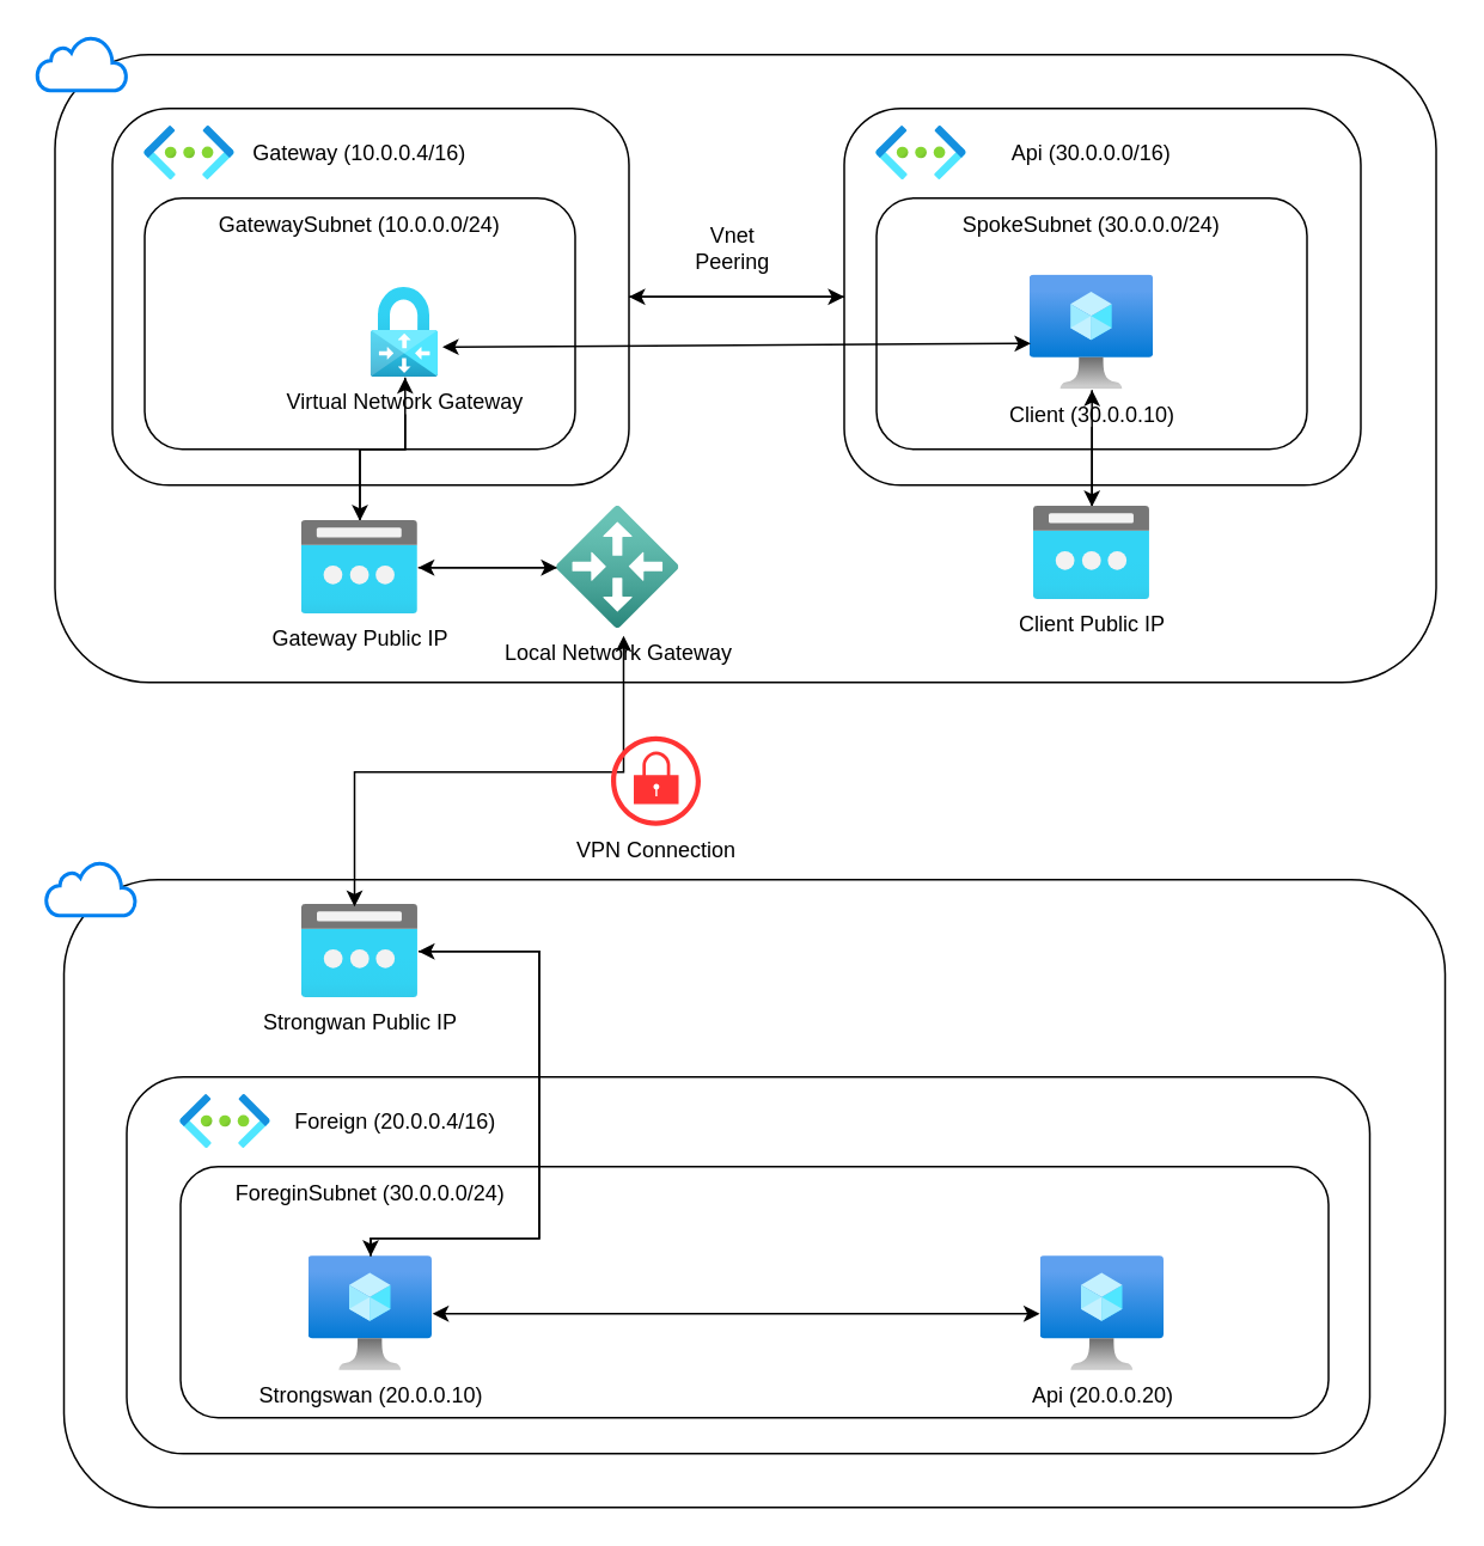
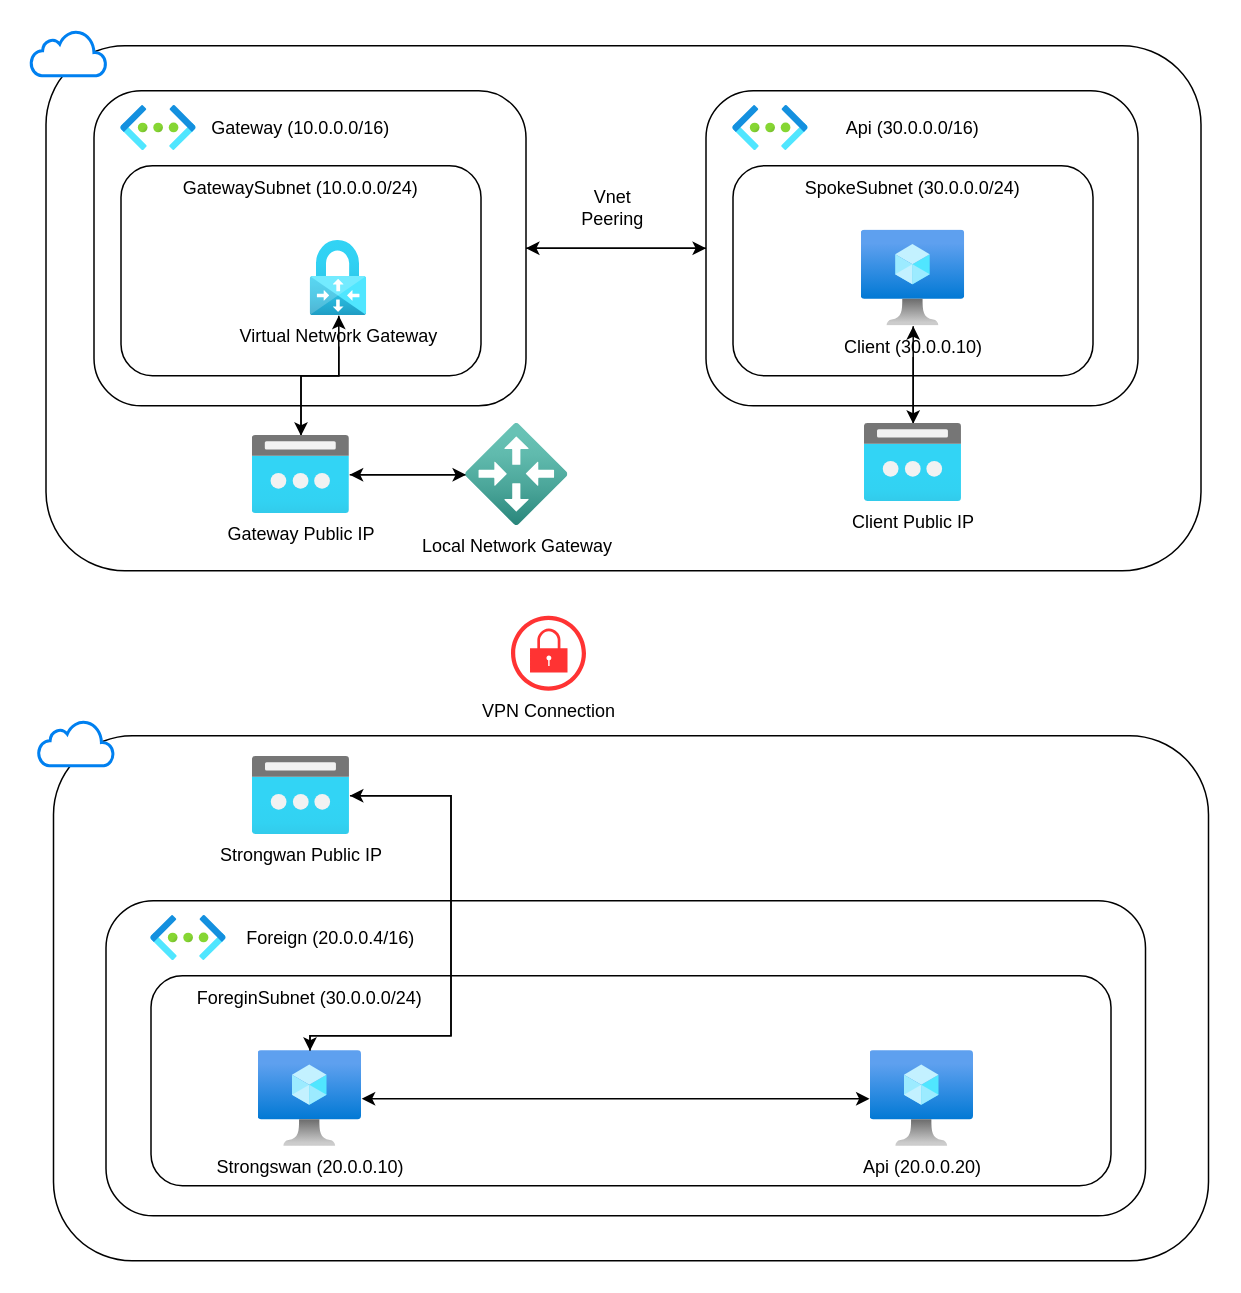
- <mxCell id="7" value="Gateway (10.0.0.4/16)" style="text;html=1;strokeColor=none;fillColor=none;align=center;verticalAlign=middle;whiteSpace=wrap;rounded=0;" vertex="1" parent="1"><mxGeometry x="130.25" y="70" width="139.75" height="30" as="geometry" /></mxCell>
+ <mxCell id="7" value="Gateway (10.0.0.0/16)" style="text;html=1;strokeColor=none;fillColor=none;align=center;verticalAlign=middle;whiteSpace=wrap;rounded=0;" vertex="1" parent="1"><mxGeometry x="130.25" y="70" width="139.75" height="30" as="geometry" /></mxCell>
- <mxCell id="43" value="" style="endArrow=classic;startArrow=classic;html=1;rounded=0;entryX=0.005;entryY=0.594;entryDx=0;entryDy=0;entryPerimeter=0;exitX=1.054;exitY=0.66;exitDx=0;exitDy=0;exitPerimeter=0;" edge="1" parent="1" source="11" target="24"><mxGeometry width="50" height="50" relative="1" as="geometry"><mxPoint x="370" y="470" as="sourcePoint" /><mxPoint x="420" y="420" as="targetPoint" /></mxGeometry></mxCell>
- <mxCell id="39" value="" style="endArrow=classic;startArrow=classic;html=1;rounded=0;entryX=0.544;entryY=1.059;entryDx=0;entryDy=0;entryPerimeter=0;exitX=0.452;exitY=0.019;exitDx=0;exitDy=0;exitPerimeter=0;" edge="1" parent="1" source="38" target="16"><mxGeometry width="50" height="50" relative="1" as="geometry"><mxPoint x="370" y="500" as="sourcePoint" /><mxPoint x="420" y="450" as="targetPoint" /><Array as="points"><mxPoint x="197" y="430" /><mxPoint x="347" y="430" /></Array></mxGeometry></mxCell>
